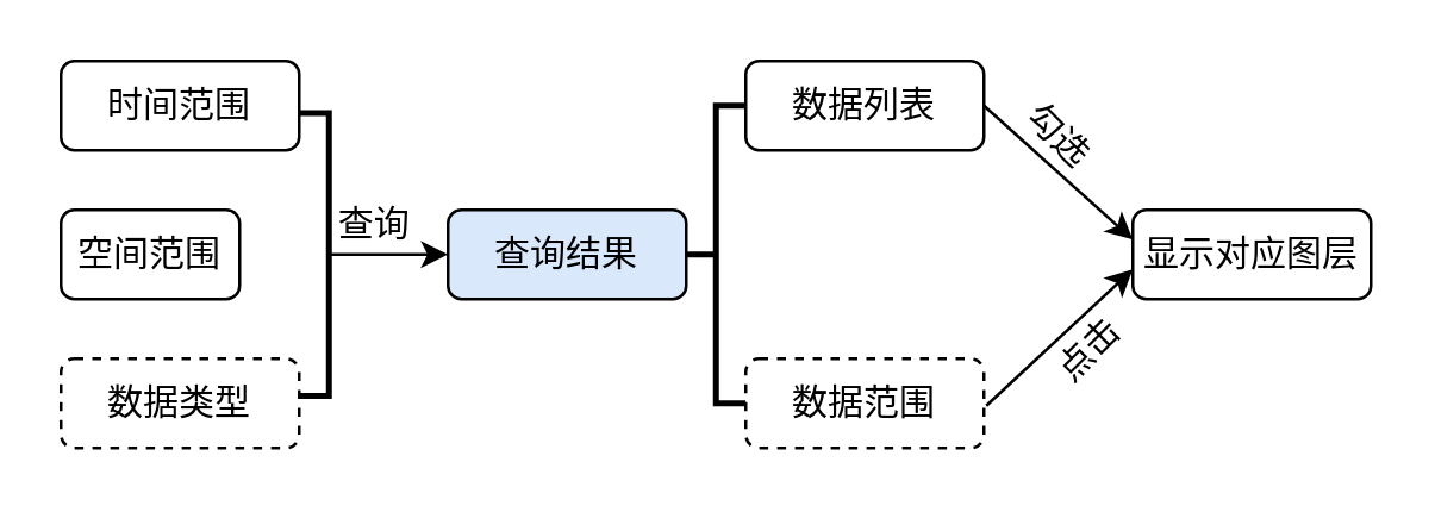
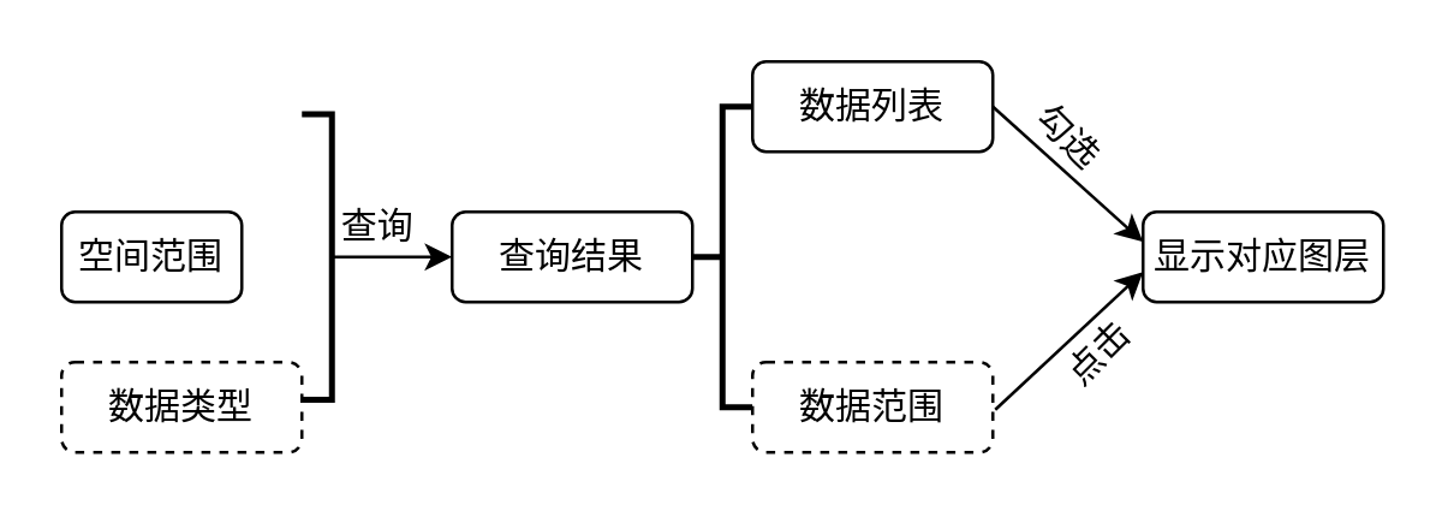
- <mxCell id="2" value="时间范围" style="rounded=1;whiteSpace=wrap;html=1;" vertex="1" parent="1"><mxGeometry x="20" y="20" width="80" height="30" as="geometry" /></mxCell>
- <mxCell id="5" value="查询结果" style="rounded=1;whiteSpace=wrap;html=1;fillColor=#dae8fc;" vertex="1" parent="1"><mxGeometry x="150" y="70" width="80" height="30" as="geometry" /></mxCell>
+ <mxCell id="5" value="查询结果" style="rounded=1;whiteSpace=wrap;html=1;" vertex="1" parent="1"><mxGeometry x="150" y="70" width="80" height="30" as="geometry" /></mxCell>
